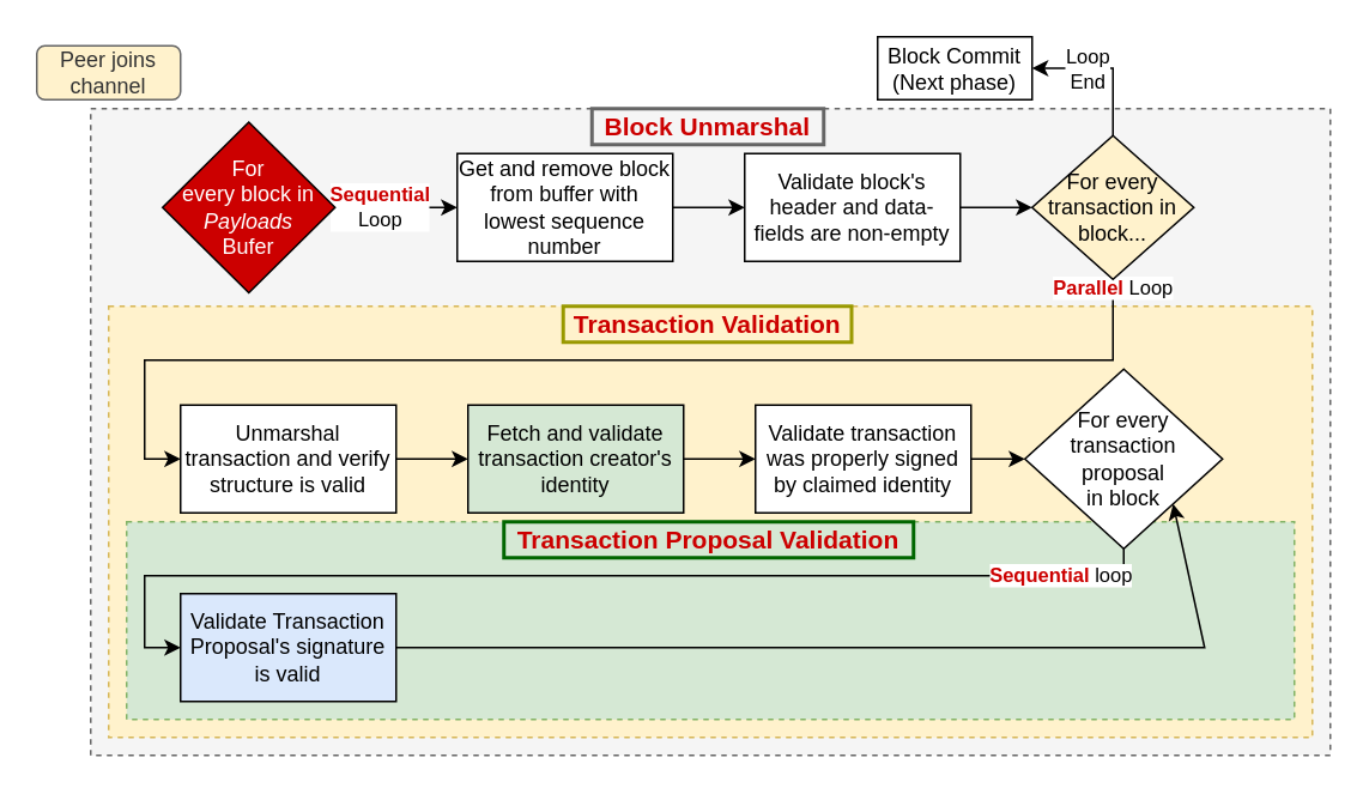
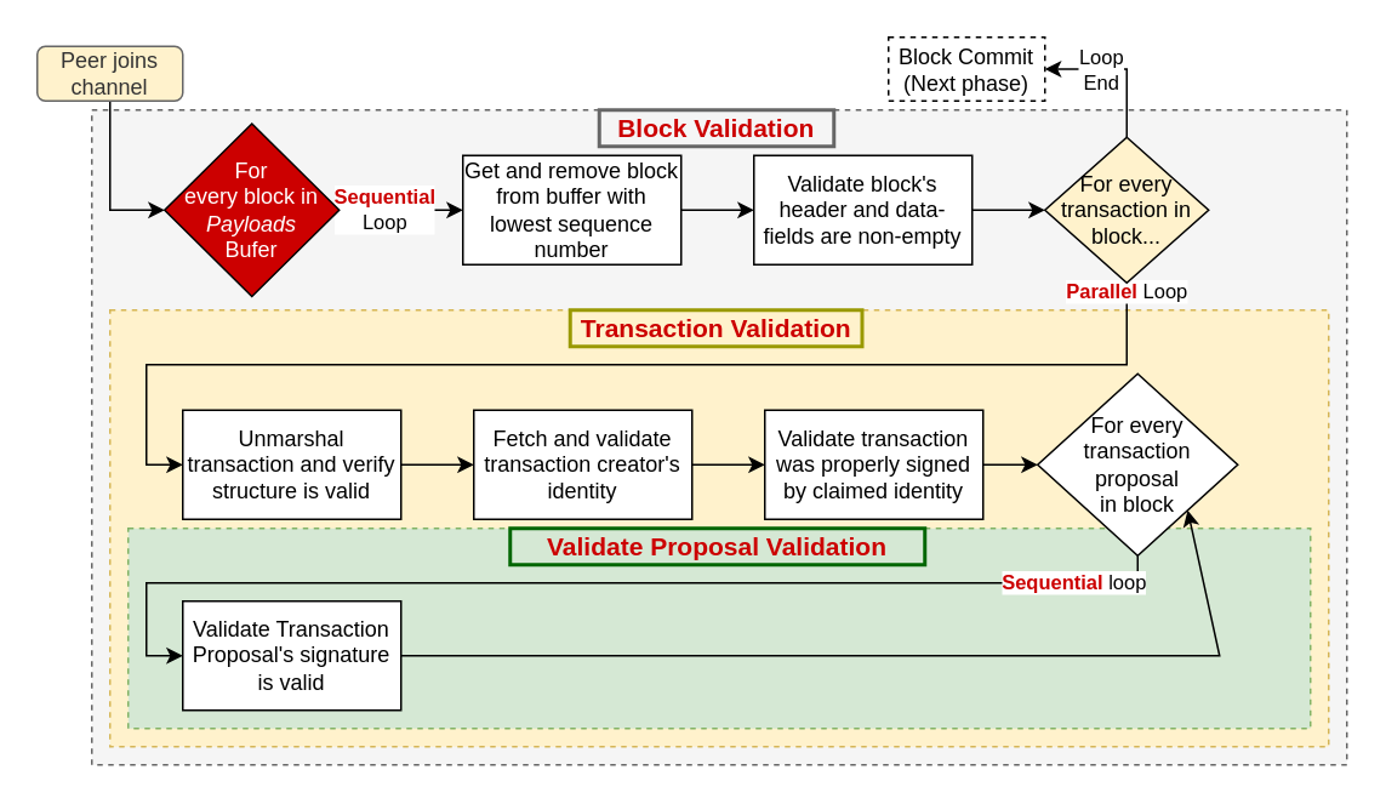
- <mxCell id="26" value="Block Commit&lt;br&gt;(Next phase)" style="rounded=0;whiteSpace=wrap;html=1;dashed=0;" vertex="1" parent="1"><mxGeometry x="488" width="86" height="35" as="geometry" y="20" /></mxCell>
+ <mxCell id="26" value="Block Commit&lt;br&gt;(Next phase)" style="rounded=0;whiteSpace=wrap;html=1;dashed=1;" vertex="1" parent="1"><mxGeometry x="488" width="86" height="35" as="geometry" y="20" /></mxCell>
- <mxCell id="27" value="Block Unmarshal" style="text;html=1;fillColor=none;align=center;verticalAlign=middle;whiteSpace=wrap;rounded=0;fontColor=#CC0000;fontSize=14;fontStyle=1;strokeWidth=2;strokeColor=#666666;" vertex="1" parent="1"><mxGeometry x="329" y="60" width="129" height="20" as="geometry" /></mxCell>
+ <mxCell id="27" value="Block Validation" style="text;html=1;fillColor=none;align=center;verticalAlign=middle;whiteSpace=wrap;rounded=0;fontColor=#CC0000;fontSize=14;fontStyle=1;strokeWidth=2;strokeColor=#666666;" vertex="1" parent="1"><mxGeometry x="329" y="60" width="129" height="20" as="geometry" /></mxCell>
+ <mxCell id="5" style="edgeStyle=orthogonalEdgeStyle;rounded=0;orthogonalLoop=1;jettySize=auto;html=1;exitX=0.5;exitY=1;exitDx=0;exitDy=0;entryX=0;entryY=0.5;entryDx=0;entryDy=0;fontSize=14;fontColor=#CC0000;" edge="1" parent="1" source="6" target="8"><mxGeometry relative="1" as="geometry" /></mxCell>
- <mxCell id="19" value="Fetch and validate transaction creator's identity" style="rounded=0;whiteSpace=wrap;html=1;fillColor=#d5e8d4;" vertex="1" parent="1"><mxGeometry x="260" y="225" width="120" height="60" as="geometry" /></mxCell>
+ <mxCell id="19" value="Fetch and validate transaction creator's identity" style="rounded=0;whiteSpace=wrap;html=1;" vertex="1" parent="1"><mxGeometry x="260" y="225" width="120" height="60" as="geometry" /></mxCell>
- <mxCell id="29" value="Transaction Proposal Validation" style="text;html=1;fillColor=none;align=center;verticalAlign=middle;whiteSpace=wrap;rounded=0;fontColor=#CC0000;fontSize=14;fontStyle=1;strokeColor=#006600;strokeWidth=2;" vertex="1" parent="1"><mxGeometry x="280" y="290" width="228" height="20" as="geometry" /></mxCell>
+ <mxCell id="29" value="Validate Proposal Validation" style="text;html=1;fillColor=none;align=center;verticalAlign=middle;whiteSpace=wrap;rounded=0;fontColor=#CC0000;fontSize=14;fontStyle=1;strokeColor=#006600;strokeWidth=2;" vertex="1" parent="1"><mxGeometry x="280" y="290" width="228" height="20" as="geometry" /></mxCell>
- <mxCell id="25" value="Validate Transaction Proposal's signature is valid" style="rounded=0;whiteSpace=wrap;html=1;fillColor=#dae8fc;" vertex="1" parent="1"><mxGeometry x="100" y="330" width="120" height="60" as="geometry" /></mxCell>
+ <mxCell id="25" value="Validate Transaction Proposal's signature is valid" style="rounded=0;whiteSpace=wrap;html=1;" vertex="1" parent="1"><mxGeometry x="100" y="330" width="120" height="60" as="geometry" /></mxCell>
